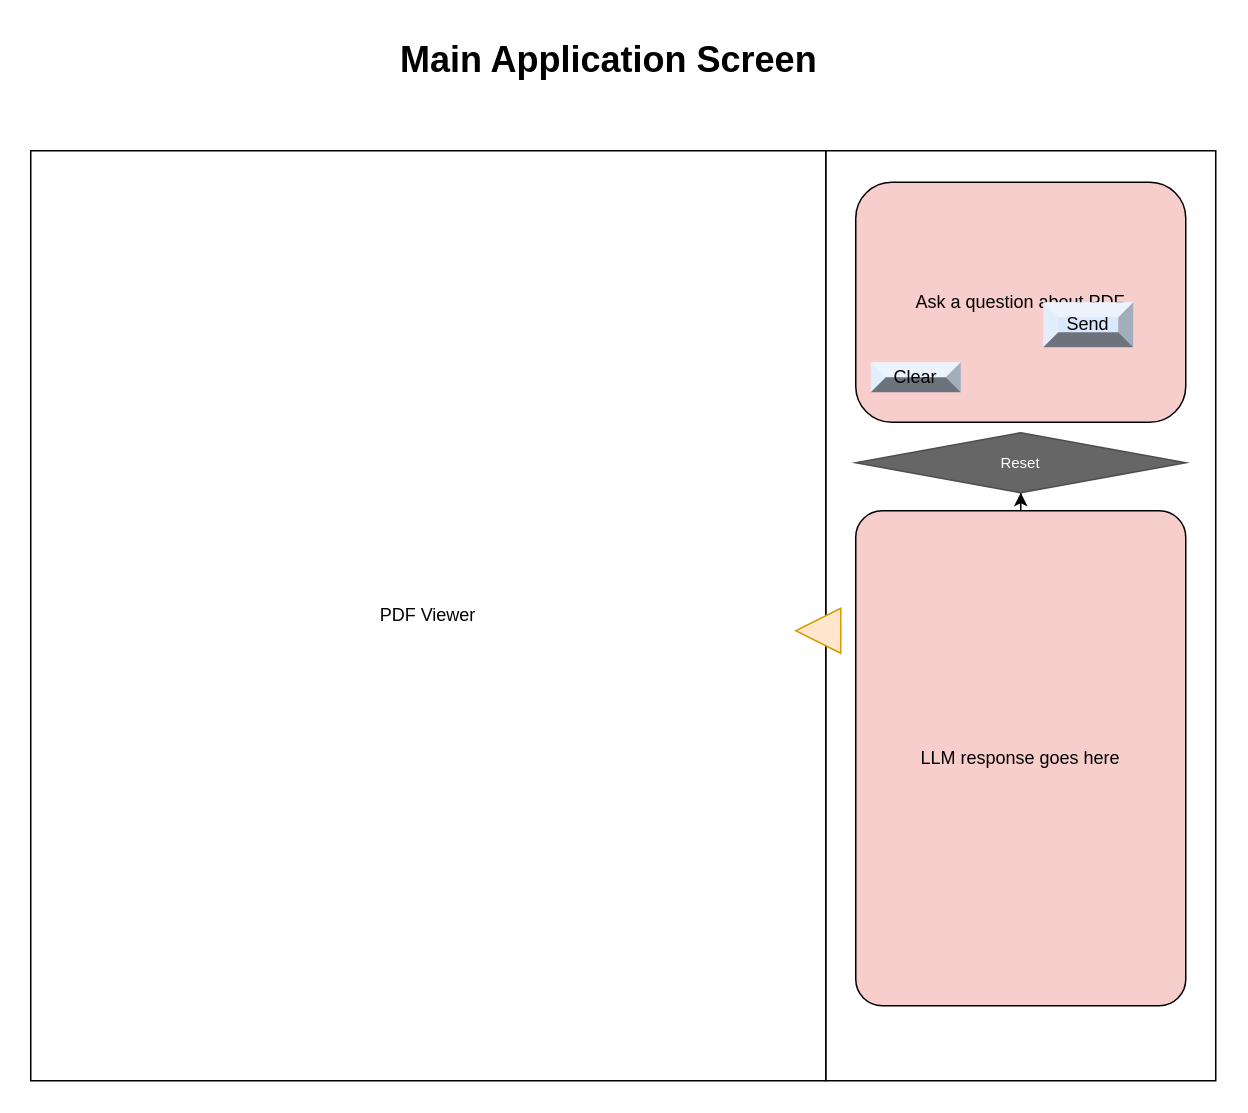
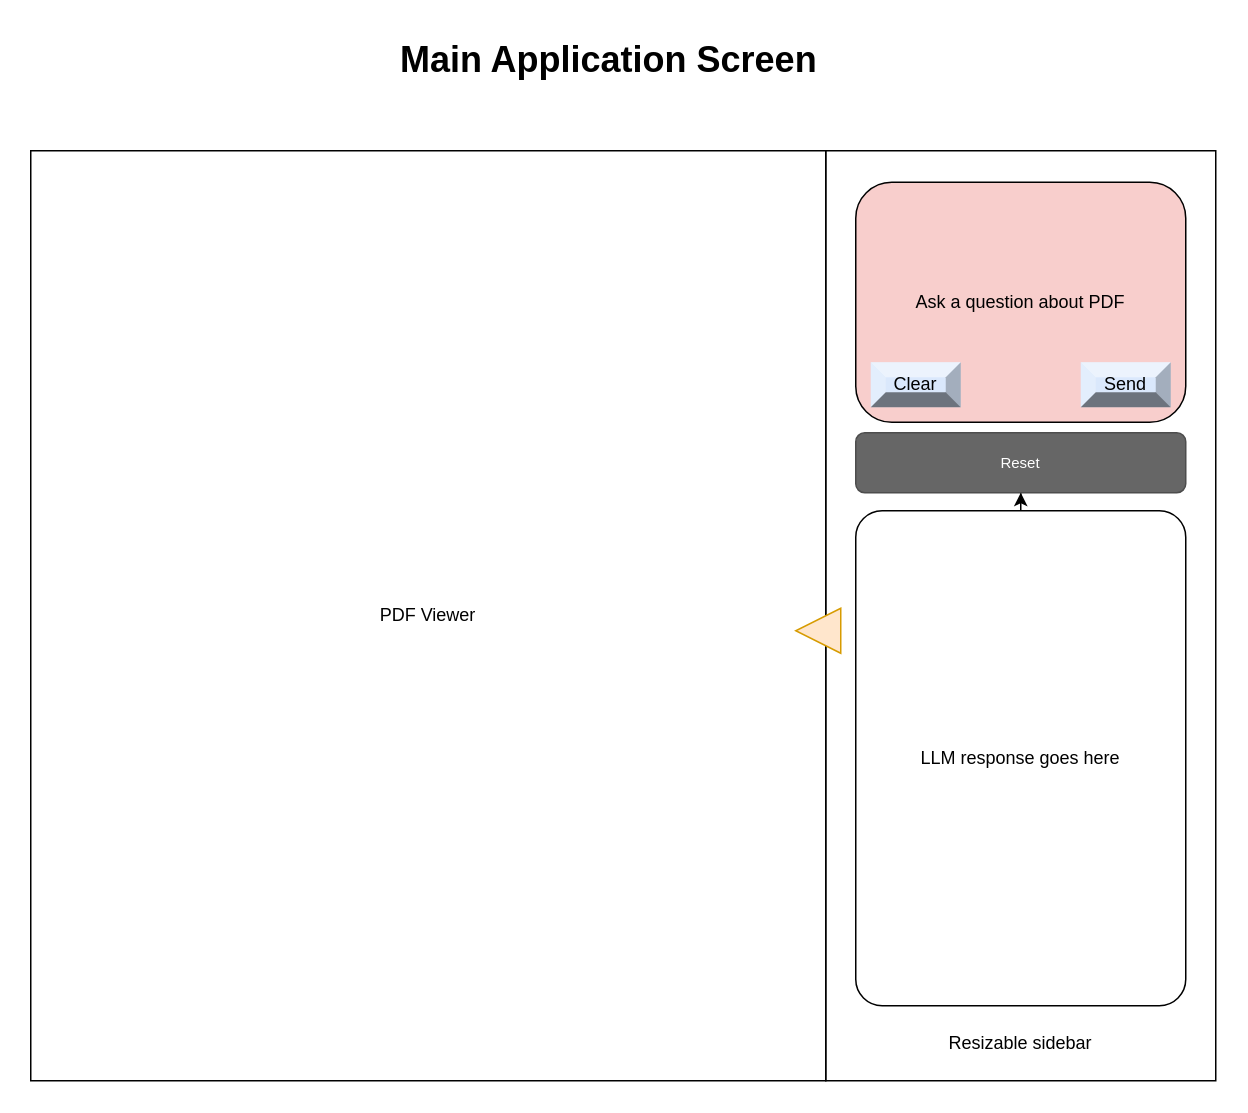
- <mxCell id="8" value="Send" style="labelPosition=center;verticalLabelPosition=middle;align=center;html=1;shape=mxgraph.basic.shaded_button;dx=10;fillColor=#dae8fc;strokeColor=#6c8ebf;whiteSpace=wrap;" parent="1" vertex="1"><mxGeometry x="695" y="201" width="60" height="30" as="geometry" /></mxCell>
+ <mxCell id="8" value="Send" style="labelPosition=center;verticalLabelPosition=middle;align=center;html=1;shape=mxgraph.basic.shaded_button;dx=10;fillColor=#dae8fc;strokeColor=#6c8ebf;whiteSpace=wrap;" parent="1" vertex="1"><mxGeometry x="720" y="241" width="60" height="30" as="geometry" /></mxCell>
- <mxCell id="10" value="Clear" style="labelPosition=center;verticalLabelPosition=middle;align=center;html=1;shape=mxgraph.basic.shaded_button;dx=10;fillColor=#dae8fc;strokeColor=#6c8ebf;whiteSpace=wrap;" parent="1" vertex="1"><mxGeometry x="580" y="241" width="60" height="20" as="geometry" /></mxCell>
+ <mxCell id="10" value="Clear" style="labelPosition=center;verticalLabelPosition=middle;align=center;html=1;shape=mxgraph.basic.shaded_button;dx=10;fillColor=#dae8fc;strokeColor=#6c8ebf;whiteSpace=wrap;" parent="1" vertex="1"><mxGeometry x="580" y="241" width="60" height="30" as="geometry" /></mxCell>
- <mxCell id="9" value="Reset" style="rhombus;html=1;shadow=0;dashed=0;whiteSpace=wrap;fontSize=10;fillColor=#666666;align=center;strokeColor=#4D4D4D;fontColor=#ffffff;" parent="1" vertex="1"><mxGeometry x="570" y="288" width="220" height="40" as="geometry" /></mxCell>
+ <mxCell id="9" value="Reset" style="rounded=1;html=1;shadow=0;dashed=0;whiteSpace=wrap;fontSize=10;fillColor=#666666;align=center;strokeColor=#4D4D4D;fontColor=#ffffff;" parent="1" vertex="1"><mxGeometry x="570" y="288" width="220" height="40" as="geometry" /></mxCell>
- <mxCell id="7" value="LLM response goes here" style="rounded=1;whiteSpace=wrap;html=1;arcSize=8;fillColor=#f8cecc;" parent="1" vertex="1"><mxGeometry x="570" y="340" width="220" height="330" as="geometry" /></mxCell>
+ <mxCell id="7" value="LLM response goes here" style="rounded=1;whiteSpace=wrap;html=1;arcSize=8;" parent="1" vertex="1"><mxGeometry x="570" y="340" width="220" height="330" as="geometry" /></mxCell>
+ <mxCell id="11" value="Resizable sidebar" style="text;html=1;align=center;verticalAlign=middle;whiteSpace=wrap;rounded=0;" vertex="1" parent="1"><mxGeometry x="620" y="680" width="120" height="30" as="geometry" /></mxCell>
